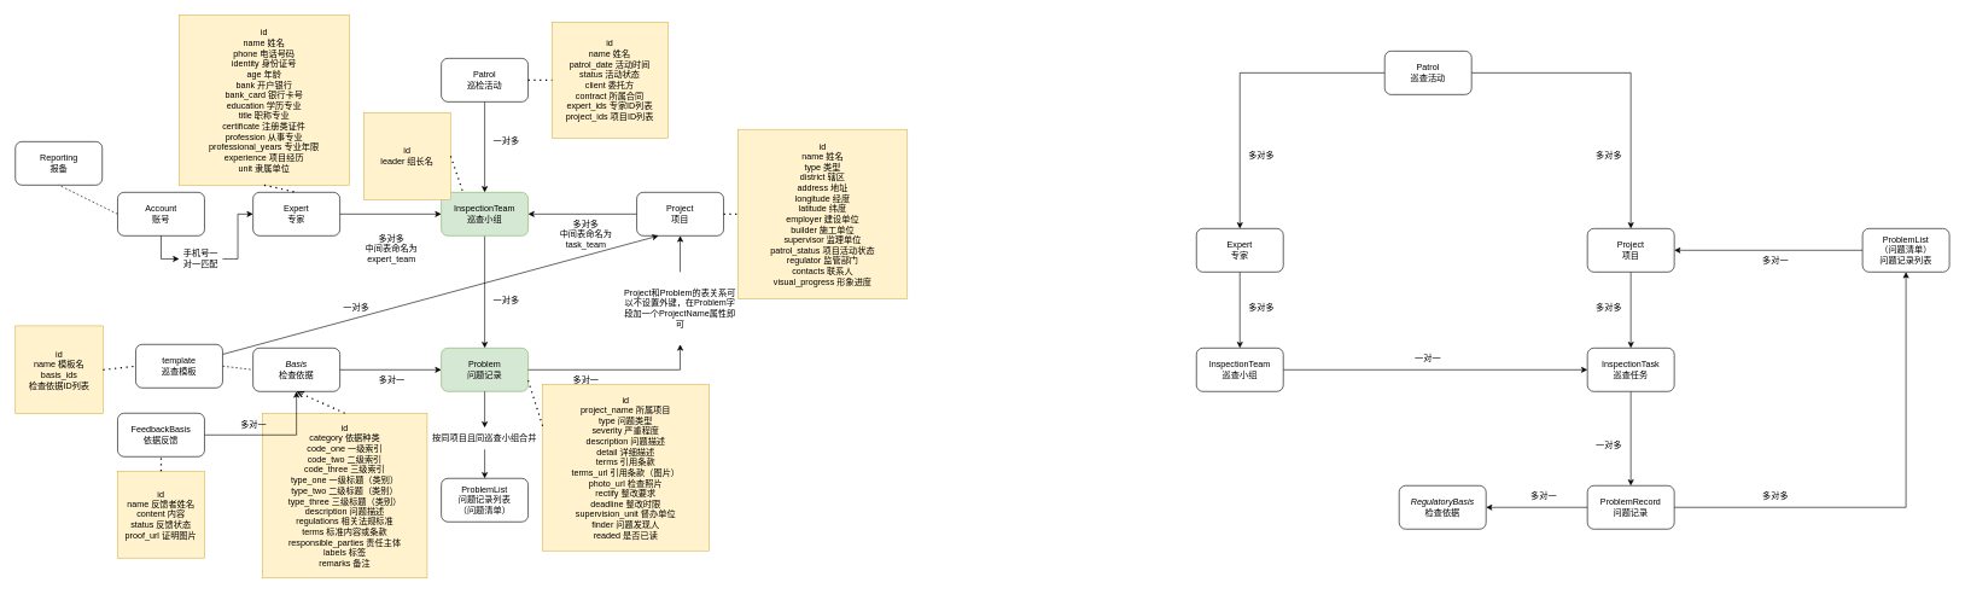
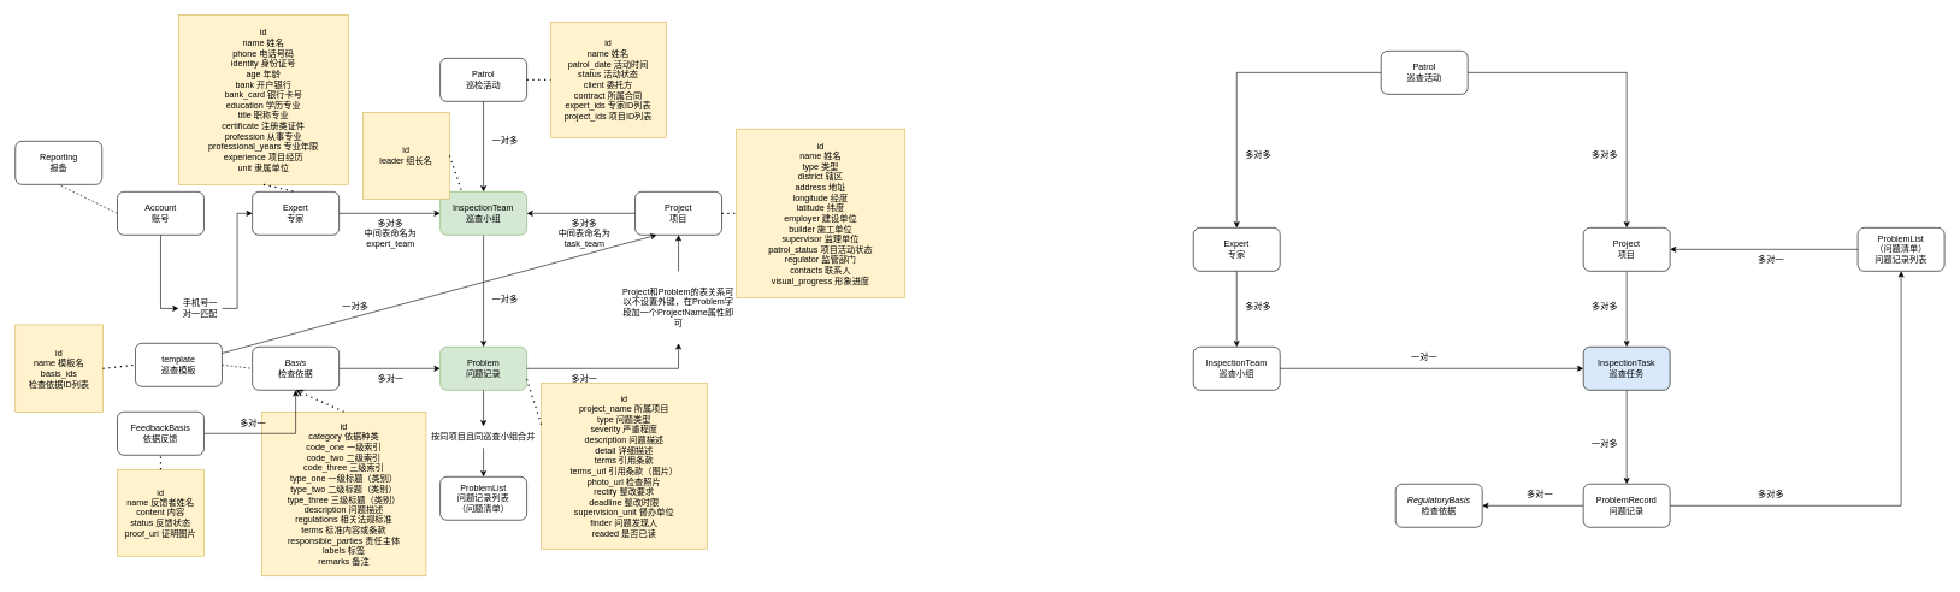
- <mxCell id="46" value="多对多&lt;br&gt;中间表命名为&lt;br&gt;expert_team" style="text;html=1;strokeColor=none;fillColor=none;align=center;verticalAlign=middle;whiteSpace=wrap;rounded=0;" parent="1" vertex="1"><mxGeometry x="482" y="305" width="117" height="75" as="geometry" /></mxCell>
+ <mxCell id="46" value="多对多&lt;br&gt;中间表命名为&lt;br&gt;expert_team" style="text;html=1;strokeColor=none;fillColor=none;align=center;verticalAlign=middle;whiteSpace=wrap;rounded=0;" parent="1" vertex="1"><mxGeometry x="482" y="285" width="117" height="75" as="geometry" /></mxCell>
- <mxCell id="79" value="手机号一对一匹配" style="text;html=1;strokeColor=none;fillColor=none;align=center;verticalAlign=middle;whiteSpace=wrap;rounded=0;" vertex="1" parent="1"><mxGeometry x="247" y="341.88" width="60" height="30" as="geometry" /></mxCell>
+ <mxCell id="79" value="手机号一对一匹配" style="text;html=1;strokeColor=none;fillColor=none;align=center;verticalAlign=middle;whiteSpace=wrap;rounded=0;" vertex="1" parent="1"><mxGeometry x="247" y="411.88" width="60" height="30" as="geometry" /></mxCell>
- <mxCell id="12" value="InspectionTask&lt;br&gt;巡查任务" style="rounded=1;whiteSpace=wrap;html=1;" parent="1" vertex="1"><mxGeometry x="2192" y="480" width="120" height="60" as="geometry" /></mxCell>
+ <mxCell id="12" value="InspectionTask&lt;br&gt;巡查任务" style="rounded=1;whiteSpace=wrap;html=1;fillColor=#dae8fc;" parent="1" vertex="1"><mxGeometry x="2192" y="480" width="120" height="60" as="geometry" /></mxCell>
